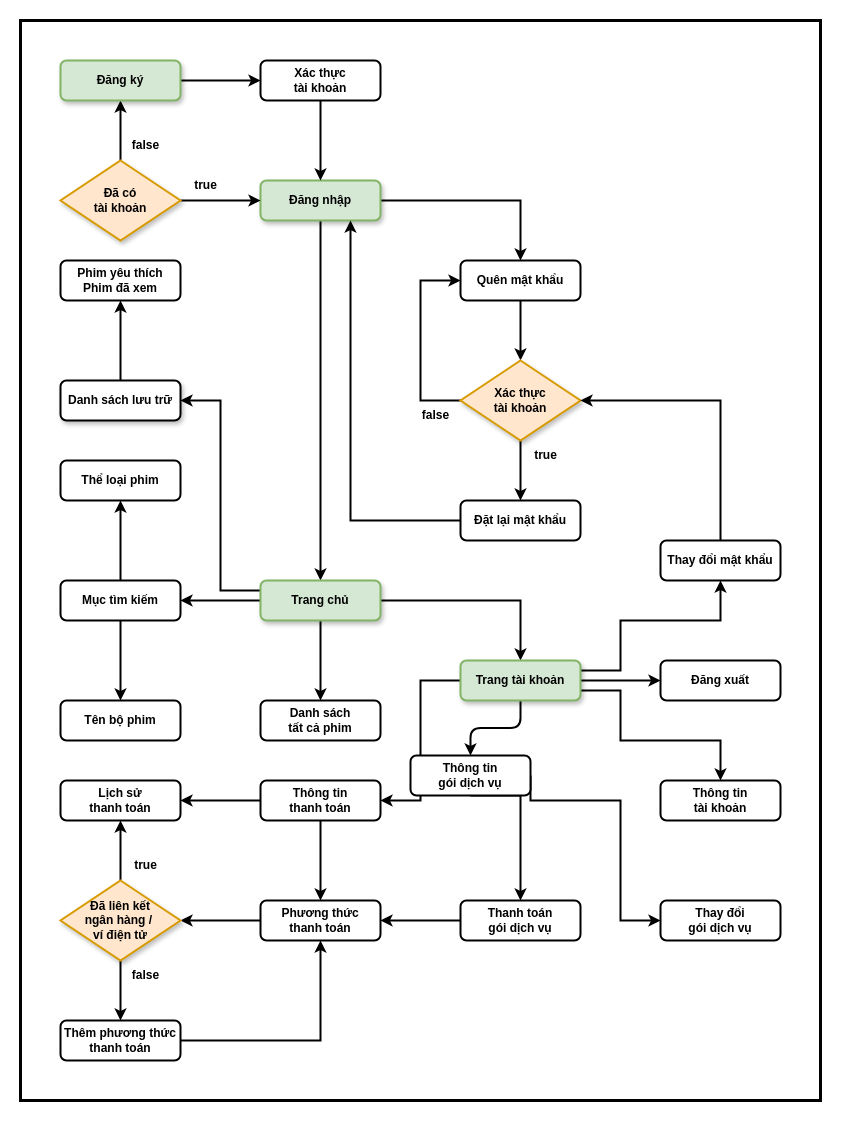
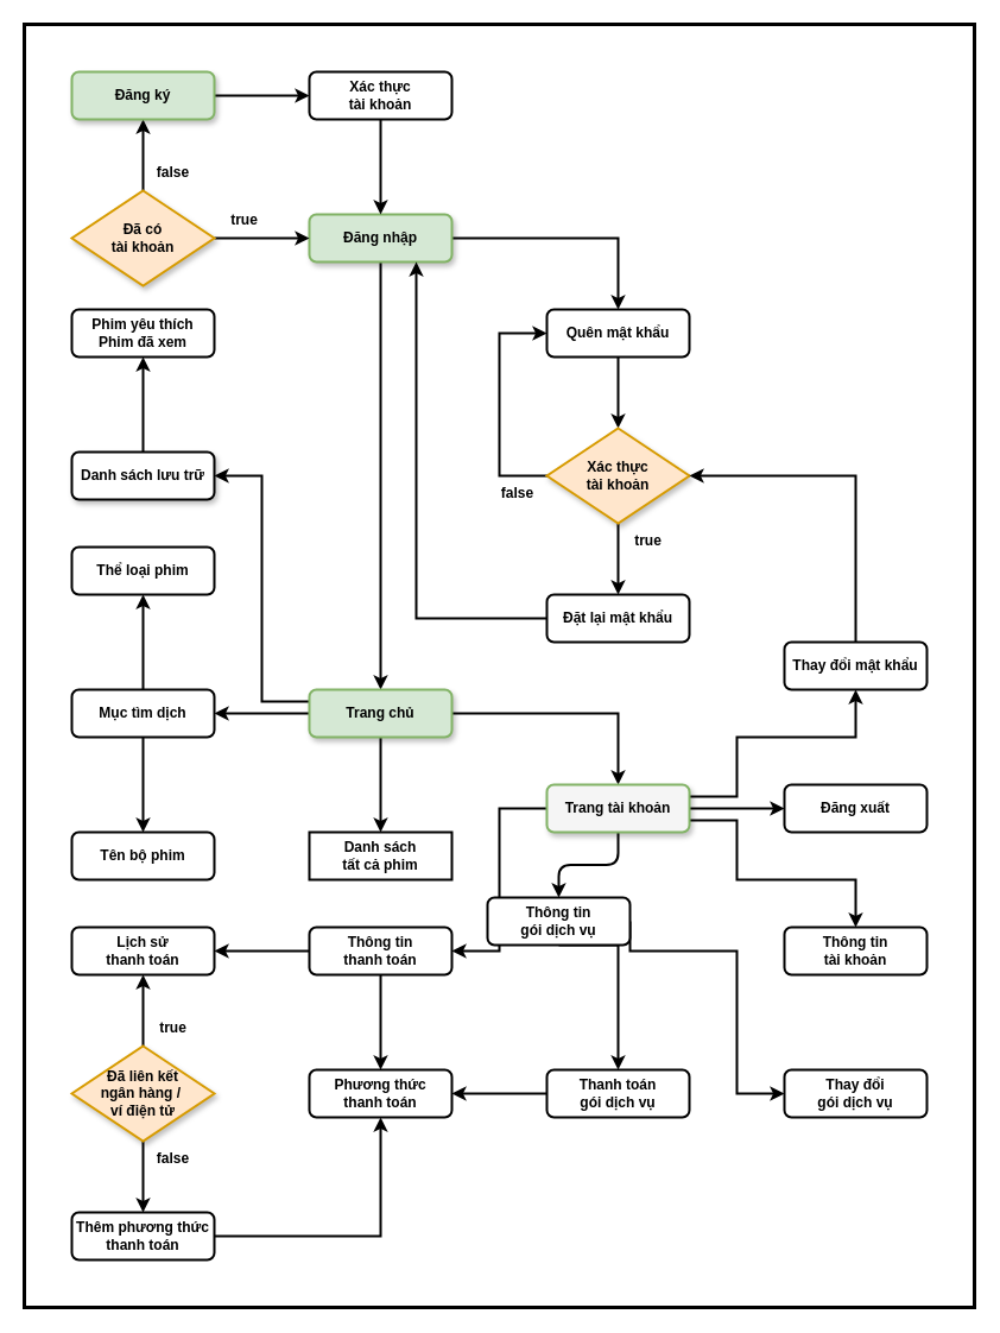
- <mxCell id="63" value="Mục tìm kiếm" style="rounded=1;whiteSpace=wrap;html=1;strokeWidth=2;fontFamily=Helvetica;fontStyle=1;shadow=0;" vertex="1" parent="1"><mxGeometry x="60" y="580" width="120" height="40" as="geometry" /></mxCell>
+ <mxCell id="63" value="Mục tìm dịch" style="rounded=1;whiteSpace=wrap;html=1;strokeWidth=2;fontFamily=Helvetica;fontStyle=1;shadow=0;" vertex="1" parent="1"><mxGeometry x="60" y="580" width="120" height="40" as="geometry" /></mxCell>
- <mxCell id="34" value="Trang tài khoản" style="rounded=1;whiteSpace=wrap;html=1;strokeWidth=2;fontFamily=Helvetica;fontStyle=1;shadow=1;fillColor=#d5e8d4;strokeColor=#82b366;" vertex="1" parent="1"><mxGeometry x="460" y="660" width="120" height="40" as="geometry" /></mxCell>
+ <mxCell id="34" value="Trang tài khoản" style="rounded=1;whiteSpace=wrap;html=1;strokeWidth=2;fontFamily=Helvetica;fontStyle=1;shadow=1;fillColor=#f5f5f5;strokeColor=#82b366;" vertex="1" parent="1"><mxGeometry x="460" y="660" width="120" height="40" as="geometry" /></mxCell>
- <mxCell id="64" value="Danh sách &lt;br&gt;tất cả phim" style="rounded=1;whiteSpace=wrap;html=1;strokeWidth=2;fontFamily=Helvetica;fontStyle=1;shadow=0;" vertex="1" parent="1"><mxGeometry x="260" y="700" width="120" height="40" as="geometry" /></mxCell>
+ <mxCell id="64" value="Danh sách &lt;br&gt;tất cả phim" style="whiteSpace=wrap;html=1;strokeWidth=2;fontFamily=Helvetica;fontStyle=1;shadow=0;rounded=0;" vertex="1" parent="1"><mxGeometry x="260" y="700" width="120" height="40" as="geometry" /></mxCell>
- <mxCell id="47" style="edgeStyle=orthogonalEdgeStyle;orthogonalLoop=1;jettySize=auto;html=1;entryX=1;entryY=0.5;entryDx=0;entryDy=0;strokeWidth=2;shadow=0;" edge="1" parent="1" source="48" target="53"><mxGeometry relative="1" as="geometry" /></mxCell>
